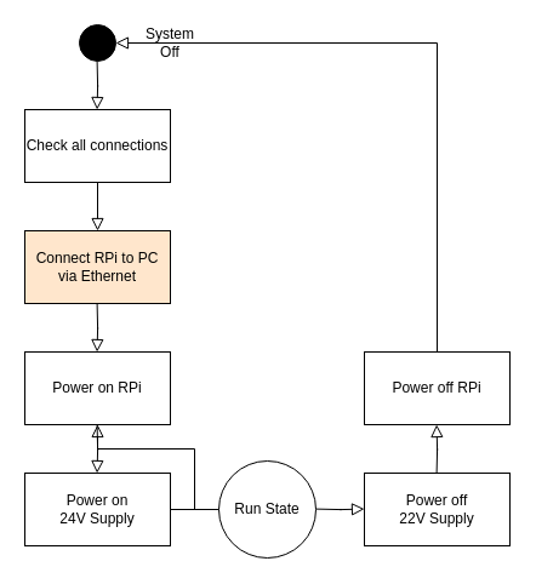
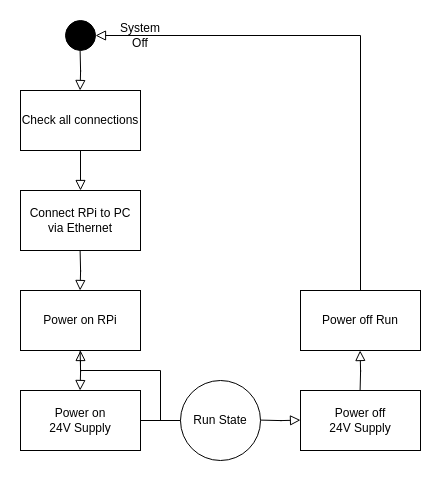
- <mxCell id="5" value="Connect RPi to PC via Ethernet" style="rounded=0;whiteSpace=wrap;html=1;fillColor=#ffe6cc;" vertex="1" parent="1"><mxGeometry x="20" y="190" width="120" height="60" as="geometry" /></mxCell>
+ <mxCell id="5" value="Connect RPi to PC via Ethernet" style="rounded=0;whiteSpace=wrap;html=1;fillColor=#FFFFFF;" vertex="1" parent="1"><mxGeometry x="20" y="190" width="120" height="60" as="geometry" /></mxCell>
- <mxCell id="17" value="Power off RPi" style="rounded=0;whiteSpace=wrap;html=1;fillColor=#FFFFFF;" vertex="1" parent="1"><mxGeometry x="300" y="290" width="120" height="60" as="geometry" /></mxCell>
+ <mxCell id="17" value="Power off Run" style="rounded=0;whiteSpace=wrap;html=1;fillColor=#FFFFFF;" vertex="1" parent="1"><mxGeometry x="300" y="290" width="120" height="60" as="geometry" /></mxCell>
- <mxCell id="16" value="Power off&lt;br&gt;22V Supply" style="rounded=0;whiteSpace=wrap;html=1;fillColor=#FFFFFF;" vertex="1" parent="1"><mxGeometry x="300" y="390" width="120" height="60" as="geometry" /></mxCell>
+ <mxCell id="16" value="Power off&lt;br&gt;24V Supply" style="rounded=0;whiteSpace=wrap;html=1;fillColor=#FFFFFF;" vertex="1" parent="1"><mxGeometry x="300" y="390" width="120" height="60" as="geometry" /></mxCell>
